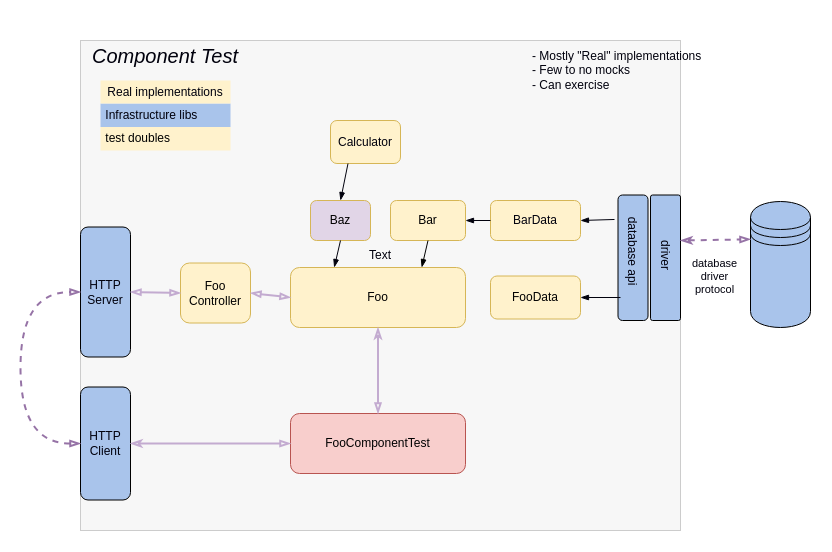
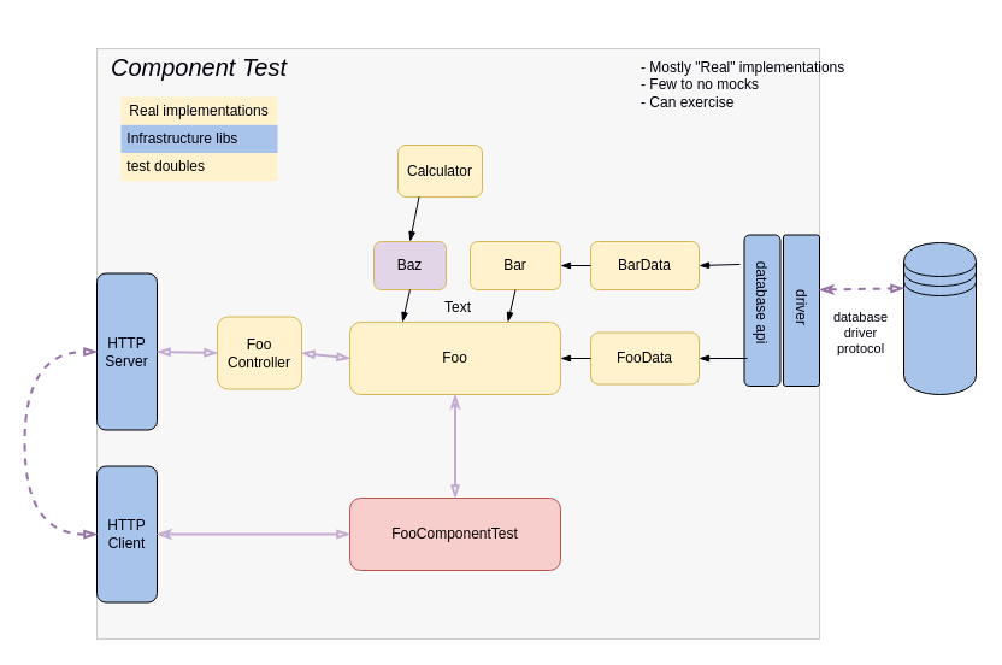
+ <mxCell id="9" value="" style="endArrow=blockThin;html=1;rounded=0;exitX=0;exitY=0.5;exitDx=0;exitDy=0;entryX=1;entryY=0.5;entryDx=0;entryDy=0;endFill=1;strokeWidth=1;" parent="1" source="6" target="3" edge="1"><mxGeometry width="50" height="50" relative="1" as="geometry"><mxPoint x="345" y="217" as="sourcePoint" /><mxPoint x="345" y="287" as="targetPoint" /></mxGeometry></mxCell>
